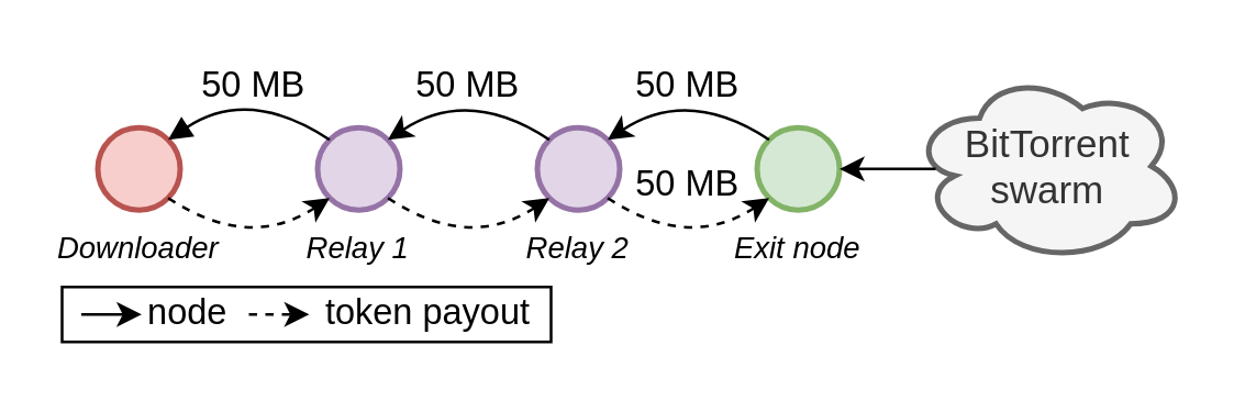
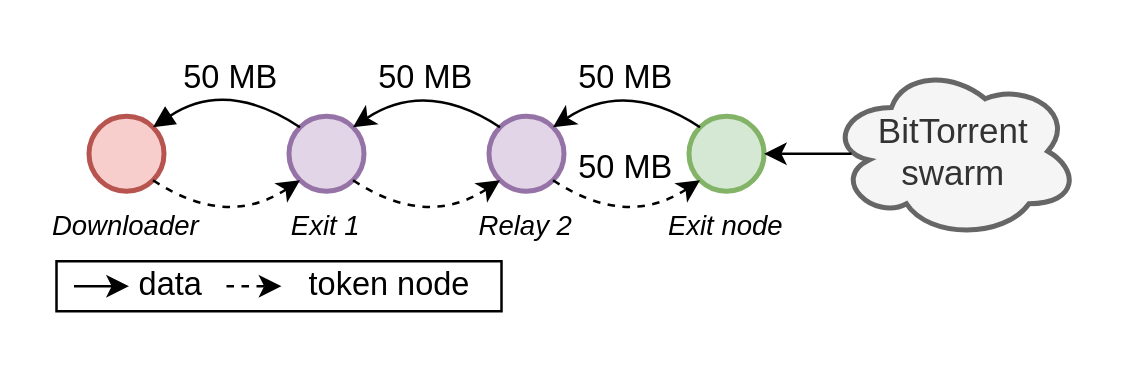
- <mxCell id="15" value="Relay 1" style="text;html=1;strokeColor=none;fillColor=none;align=center;verticalAlign=middle;whiteSpace=wrap;rounded=0;fontSize=11;fontStyle=2" parent="1" vertex="1"><mxGeometry x="100" y="85" width="60" height="10" as="geometry" /></mxCell>
+ <mxCell id="15" value="Exit 1" style="text;html=1;strokeColor=none;fillColor=none;align=center;verticalAlign=middle;whiteSpace=wrap;rounded=0;fontSize=11;fontStyle=2" parent="1" vertex="1"><mxGeometry x="100" y="85" width="60" height="10" as="geometry" /></mxCell>
- <mxCell id="24" value="node" style="text;html=1;strokeColor=none;fillColor=none;align=center;verticalAlign=middle;whiteSpace=wrap;rounded=0;fontSize=13;" parent="1" vertex="1"><mxGeometry x="48" y="103" width="40" height="20" as="geometry" /></mxCell>
+ <mxCell id="24" value="data" style="text;html=1;strokeColor=none;fillColor=none;align=center;verticalAlign=middle;whiteSpace=wrap;rounded=0;fontSize=13;" parent="1" vertex="1"><mxGeometry x="48" y="103" width="40" height="20" as="geometry" /></mxCell>
- <mxCell id="26" value="token payout" style="text;html=1;strokeColor=none;fillColor=none;align=center;verticalAlign=middle;whiteSpace=wrap;rounded=0;fontSize=13;" parent="1" vertex="1"><mxGeometry x="117" y="103" width="77" height="20" as="geometry" /></mxCell>
+ <mxCell id="26" value="token node" style="text;html=1;strokeColor=none;fillColor=none;align=center;verticalAlign=middle;whiteSpace=wrap;rounded=0;fontSize=13;" parent="1" vertex="1"><mxGeometry x="117" y="103" width="77" height="20" as="geometry" /></mxCell>
